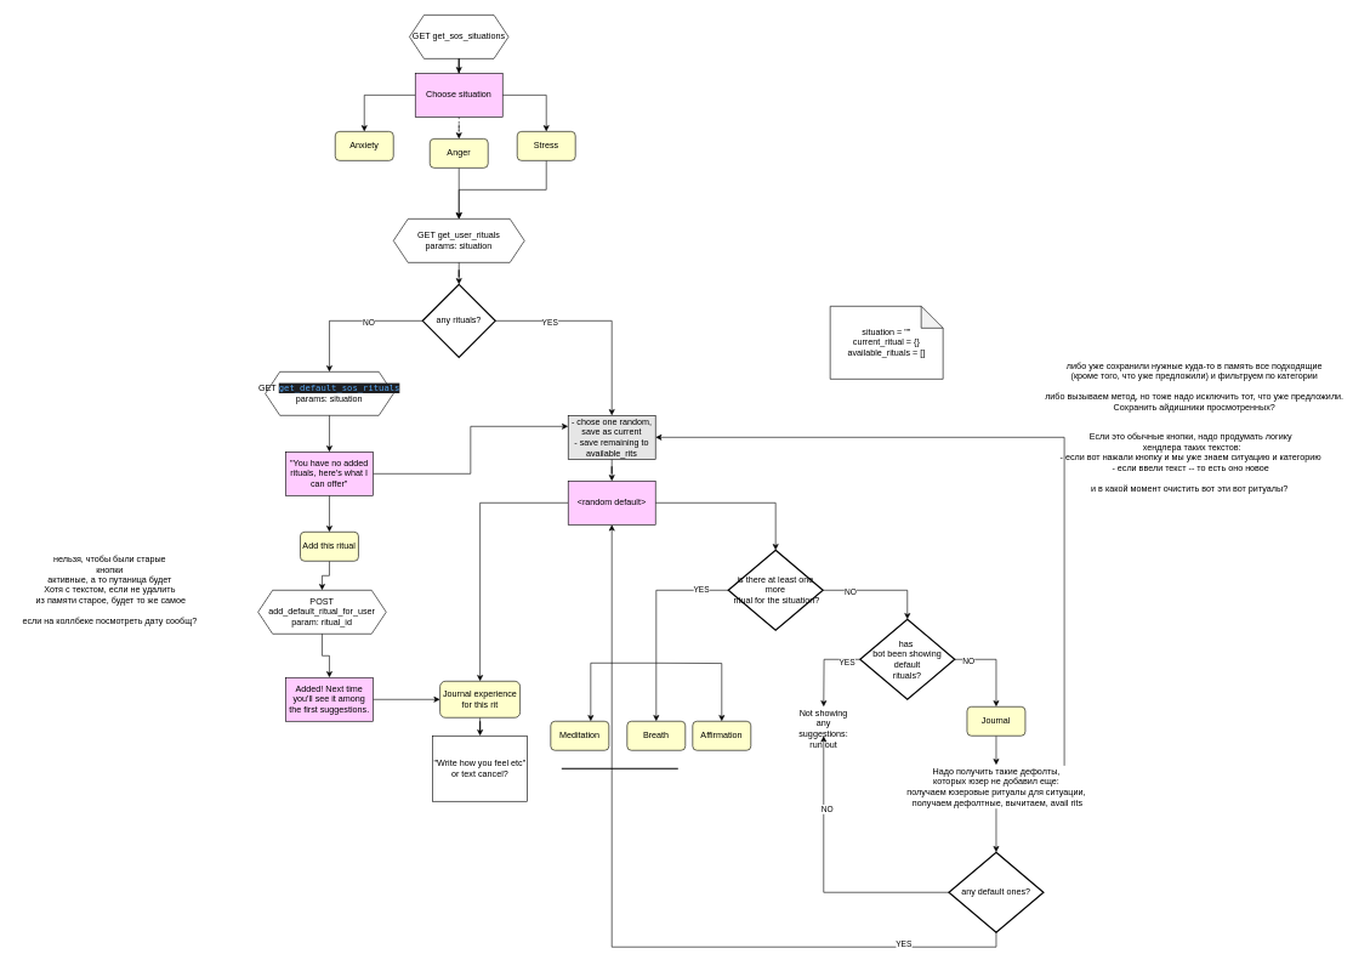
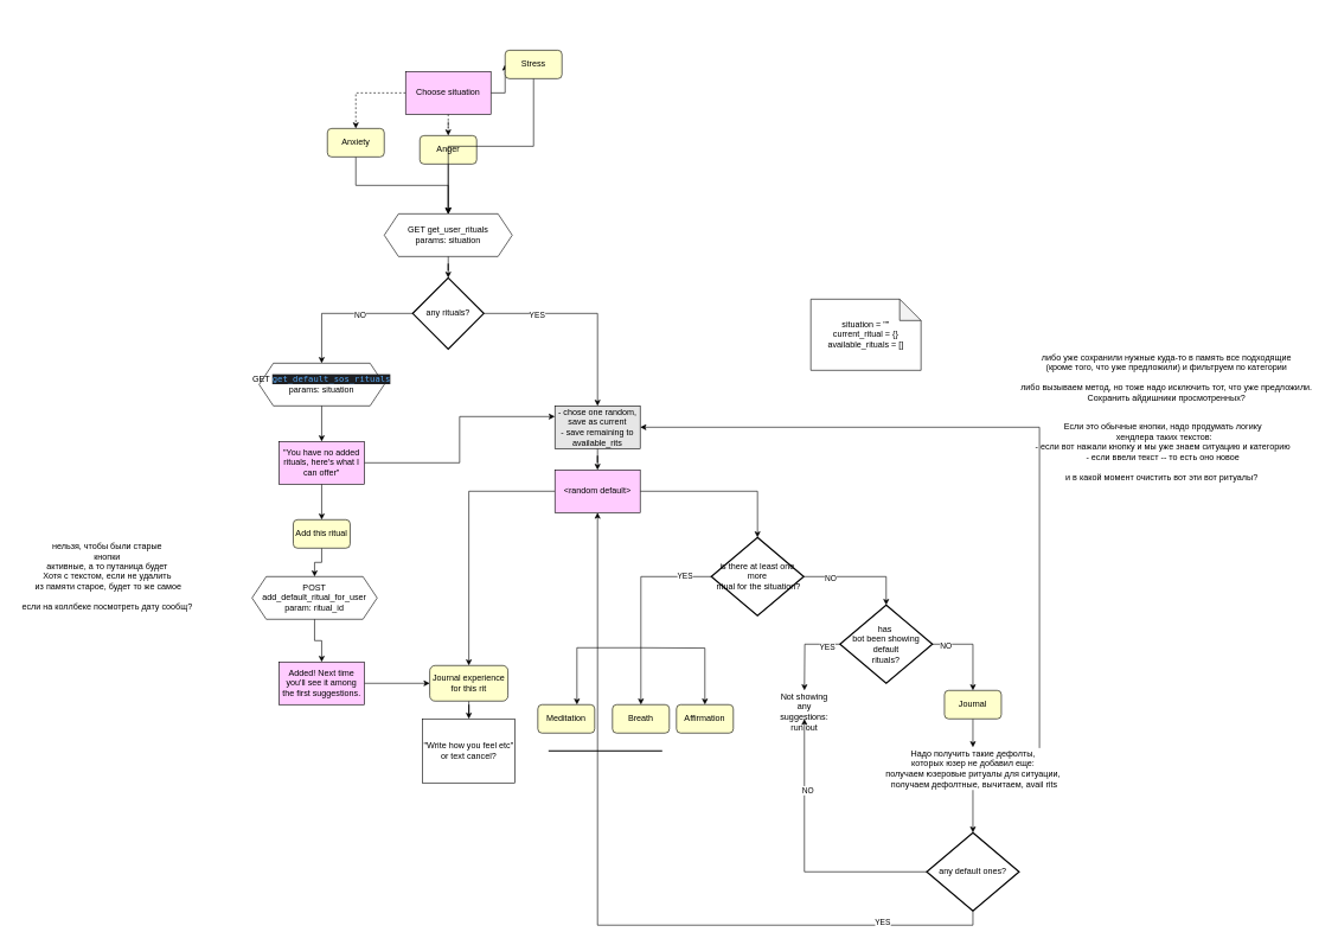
- <mxCell id="15" value="GET get_sos_situations" style="shape=hexagon;perimeter=hexagonPerimeter2;whiteSpace=wrap;html=1;fixedSize=1;fillColor=none;" vertex="1" parent="1"><mxGeometry x="562" width="136" height="60" as="geometry" y="20" /></mxCell>
- <mxCell id="14" style="edgeStyle=orthogonalEdgeStyle;rounded=0;orthogonalLoop=1;jettySize=auto;html=1;" edge="1" parent="1" source="15" target="5"><mxGeometry relative="1" as="geometry" /></mxCell>
- <mxCell id="4" style="edgeStyle=orthogonalEdgeStyle;rounded=0;orthogonalLoop=1;jettySize=auto;html=1;" edge="1" parent="1" source="5" target="7"><mxGeometry relative="1" as="geometry" /></mxCell>
+ <mxCell id="4" style="edgeStyle=orthogonalEdgeStyle;rounded=0;orthogonalLoop=1;jettySize=auto;html=1;dashed=1;" edge="1" parent="1" source="5" target="7"><mxGeometry relative="1" as="geometry" /></mxCell>
- <mxCell id="11" value="Stress" style="rounded=1;whiteSpace=wrap;html=1;fillColor=#FFFFCC;" vertex="1" parent="1"><mxGeometry x="710" y="180" width="80" height="40" as="geometry" /></mxCell>
+ <mxCell id="11" value="Stress" style="rounded=1;whiteSpace=wrap;html=1;fillColor=#FFFFCC;" vertex="1" parent="1"><mxGeometry x="710" y="70" width="80" height="40" as="geometry" /></mxCell>
+ <mxCell id="6" style="edgeStyle=orthogonalEdgeStyle;rounded=0;orthogonalLoop=1;jettySize=auto;html=1;" edge="1" parent="1" source="7" target="13"><mxGeometry relative="1" as="geometry" /></mxCell>
